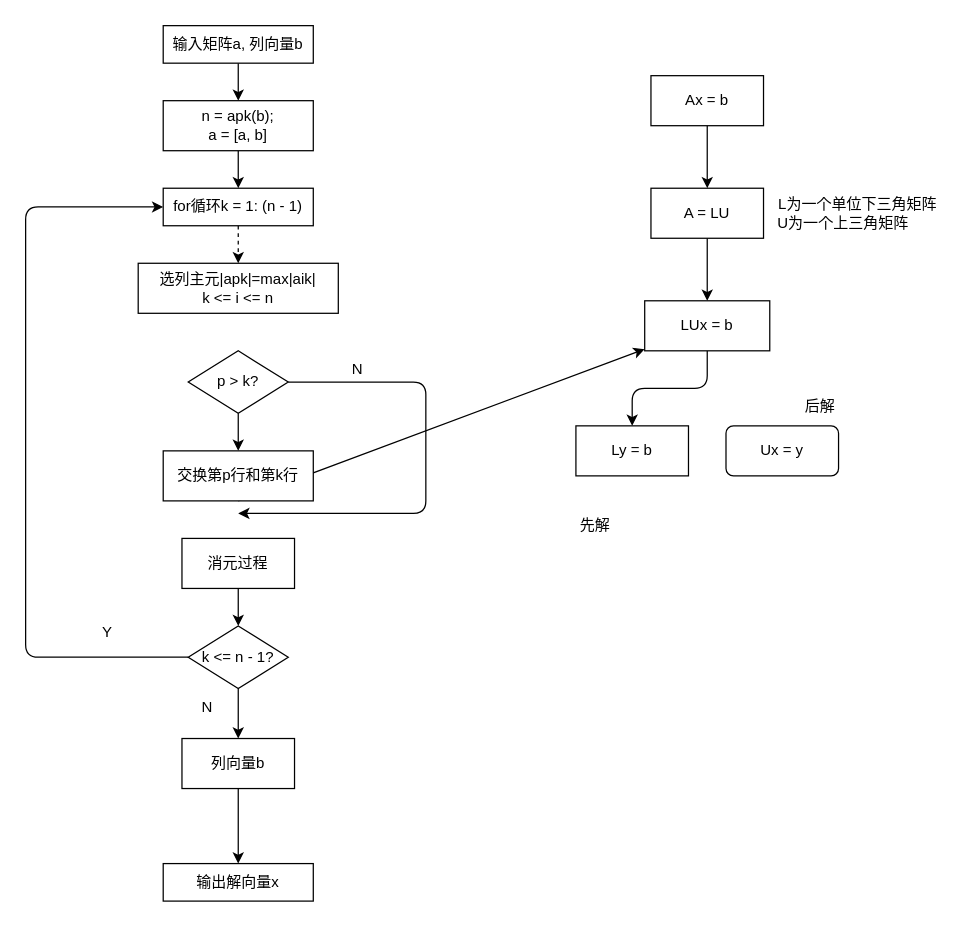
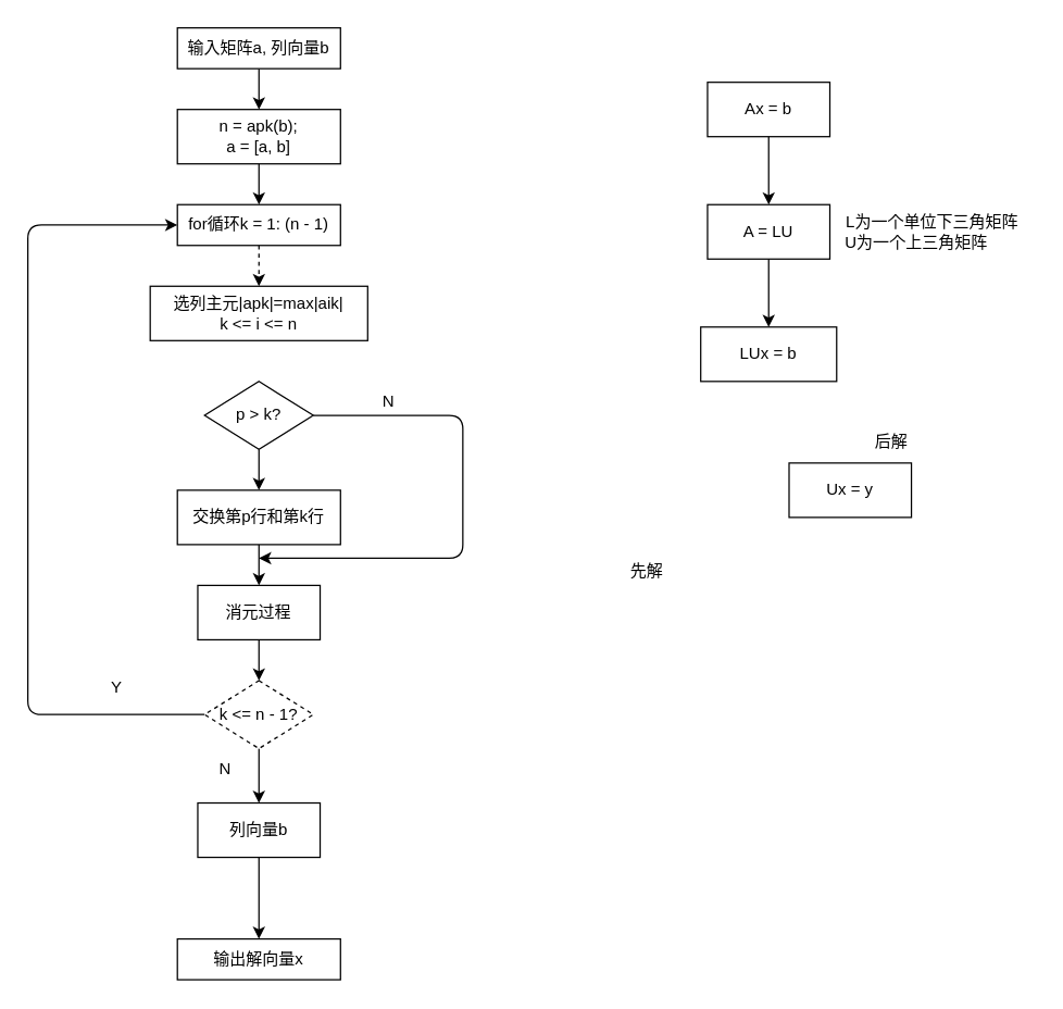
- <mxCell id="29" style="edgeStyle=orthogonalEdgeStyle;html=1;exitX=0.5;exitY=1;exitDx=0;exitDy=0;entryX=0.5;entryY=0;entryDx=0;entryDy=0;" edge="1" parent="1" source="30" target="31"><mxGeometry relative="1" as="geometry" /></mxCell>
- <mxCell id="12" style="edgeStyle=none;html=1;exitX=0.5;exitY=1;exitDx=0;exitDy=0;" edge="1" parent="1" source="13" target="30"><mxGeometry relative="1" as="geometry" /></mxCell>
+ <mxCell id="12" style="edgeStyle=none;html=1;exitX=0.5;exitY=1;exitDx=0;exitDy=0;entryX=0.5;entryY=0;entryDx=0;entryDy=0;" edge="1" parent="1" source="13" target="15"><mxGeometry relative="1" as="geometry" /></mxCell>
- <mxCell id="31" value="Ly = b" style="whiteSpace=wrap;html=1;" vertex="1" parent="1"><mxGeometry x="460" y="340" width="90" height="40" as="geometry" /></mxCell>
- <mxCell id="32" value="Ux = y" style="whiteSpace=wrap;html=1;rounded=1;" vertex="1" parent="1"><mxGeometry x="580" y="340" width="90" height="40" as="geometry" /></mxCell>
+ <mxCell id="32" value="Ux = y" style="whiteSpace=wrap;html=1;" vertex="1" parent="1"><mxGeometry x="580" y="340" width="90" height="40" as="geometry" /></mxCell>
- <mxCell id="18" value="k &amp;lt;= n - 1?" style="rhombus;whiteSpace=wrap;html=1;" vertex="1" parent="1"><mxGeometry x="150" y="500" width="80" height="50" as="geometry" /></mxCell>
+ <mxCell id="18" value="k &amp;lt;= n - 1?" style="rhombus;whiteSpace=wrap;html=1;dashed=1;" vertex="1" parent="1"><mxGeometry x="150" y="500" width="80" height="50" as="geometry" /></mxCell>
